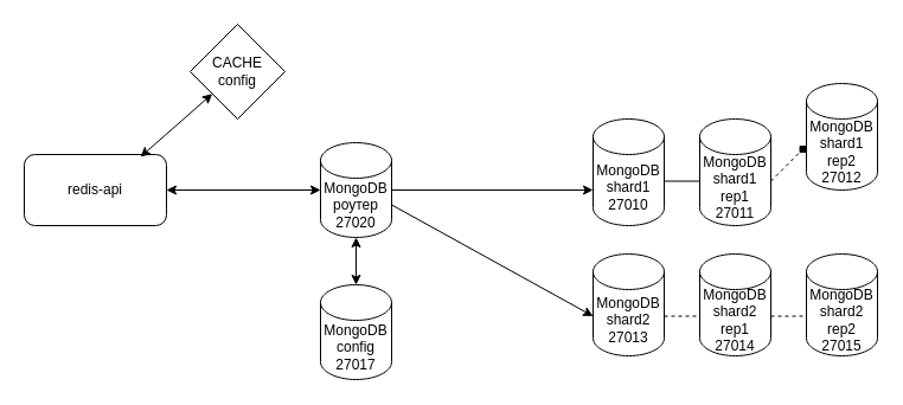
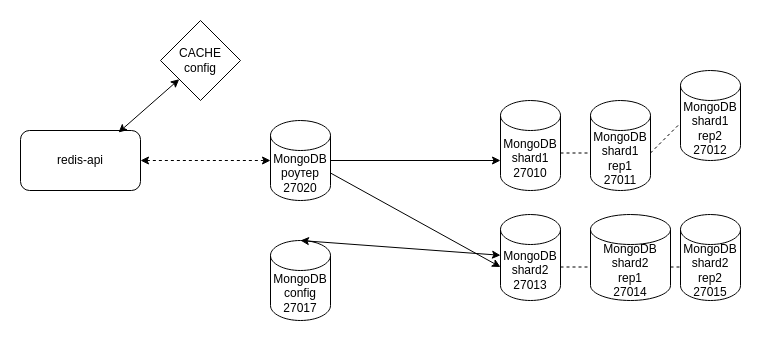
- <mxCell id="15" value="" style="endArrow=diamond;dashed=1;html=1;rounded=0;exitX=1;exitY=0;exitDx=0;exitDy=52.5;exitPerimeter=0;entryX=0;entryY=0;entryDx=0;entryDy=52.5;entryPerimeter=0;" edge="1" parent="1" source="10" target="11"><mxGeometry width="50" height="50" relative="1" as="geometry"><mxPoint x="580" y="183" as="sourcePoint" /><mxPoint x="610" y="183" as="targetPoint" /></mxGeometry></mxCell>
+ <mxCell id="15" value="" style="endArrow=none;dashed=1;html=1;rounded=0;exitX=1;exitY=0;exitDx=0;exitDy=52.5;exitPerimeter=0;entryX=0;entryY=0;entryDx=0;entryDy=52.5;entryPerimeter=0;" edge="1" parent="1" source="10" target="11"><mxGeometry width="50" height="50" relative="1" as="geometry"><mxPoint x="580" y="183" as="sourcePoint" /><mxPoint x="610" y="183" as="targetPoint" /></mxGeometry></mxCell>
- <mxCell id="14" value="" style="endArrow=none;dashed=0;html=1;rounded=0;exitX=1;exitY=0;exitDx=0;exitDy=52.5;exitPerimeter=0;entryX=0;entryY=0;entryDx=0;entryDy=52.5;entryPerimeter=0;" edge="1" parent="1" source="2" target="10"><mxGeometry width="50" height="50" relative="1" as="geometry"><mxPoint x="430" y="350" as="sourcePoint" /><mxPoint x="480" y="300" as="targetPoint" /></mxGeometry></mxCell>
+ <mxCell id="14" value="" style="endArrow=none;dashed=1;html=1;rounded=0;exitX=1;exitY=0;exitDx=0;exitDy=52.5;exitPerimeter=0;entryX=0;entryY=0;entryDx=0;entryDy=52.5;entryPerimeter=0;" edge="1" parent="1" source="2" target="10"><mxGeometry width="50" height="50" relative="1" as="geometry"><mxPoint x="430" y="350" as="sourcePoint" /><mxPoint x="480" y="300" as="targetPoint" /></mxGeometry></mxCell>
- <mxCell id="20" value="" style="endArrow=classic;startArrow=classic;html=1;rounded=0;entryX=0;entryY=0.5;entryDx=0;entryDy=0;entryPerimeter=0;exitX=1;exitY=0.5;exitDx=0;exitDy=0;" edge="1" parent="1" source="3" target="4"><mxGeometry width="50" height="50" relative="1" as="geometry"><mxPoint x="430" y="470" as="sourcePoint" /><mxPoint x="480" y="420" as="targetPoint" /></mxGeometry></mxCell>
+ <mxCell id="20" value="" style="endArrow=classic;startArrow=classic;html=1;rounded=0;entryX=0;entryY=0.5;entryDx=0;entryDy=0;entryPerimeter=0;exitX=1;exitY=0.5;exitDx=0;exitDy=0;dashed=1;" edge="1" parent="1" source="3" target="4"><mxGeometry width="50" height="50" relative="1" as="geometry"><mxPoint x="430" y="470" as="sourcePoint" /><mxPoint x="480" y="420" as="targetPoint" /></mxGeometry></mxCell>
- <mxCell id="9" value="" style="endArrow=classic;startArrow=classic;html=1;rounded=0;entryX=0.5;entryY=1;entryDx=0;entryDy=0;entryPerimeter=0;exitX=0.5;exitY=0;exitDx=0;exitDy=0;exitPerimeter=0;" edge="1" parent="1" source="5" target="4"><mxGeometry width="50" height="50" relative="1" as="geometry"><mxPoint x="750" y="470" as="sourcePoint" /><mxPoint x="800" y="420" as="targetPoint" /></mxGeometry></mxCell>
+ <mxCell id="9" value="" style="endArrow=classic;startArrow=classic;html=1;rounded=0;exitX=0.5;exitY=0;exitDx=0;exitDy=0;exitPerimeter=0;" edge="1" parent="1" source="5" target="6"><mxGeometry width="50" height="50" relative="1" as="geometry"><mxPoint x="750" y="470" as="sourcePoint" /><mxPoint x="800" y="420" as="targetPoint" /></mxGeometry></mxCell>
- <mxCell id="12" value="MongoDB&lt;div&gt;sha&lt;span style=&quot;background-color: initial;&quot;&gt;rd2&lt;/span&gt;&lt;/div&gt;&lt;div&gt;&lt;span style=&quot;background-color: initial;&quot;&gt;rep1&lt;/span&gt;&lt;/div&gt;&lt;div&gt;&lt;span style=&quot;background-color: initial;&quot;&gt;27014&lt;/span&gt;&lt;/div&gt;" style="shape=cylinder3;whiteSpace=wrap;html=1;boundedLbl=1;backgroundOutline=1;size=15;" vertex="1" parent="1"><mxGeometry x="590" y="214" width="60" height="86" as="geometry" /></mxCell>
+ <mxCell id="12" value="MongoDB&lt;div&gt;sha&lt;span style=&quot;background-color: initial;&quot;&gt;rd2&lt;/span&gt;&lt;/div&gt;&lt;div&gt;&lt;span style=&quot;background-color: initial;&quot;&gt;rep1&lt;/span&gt;&lt;/div&gt;&lt;div&gt;&lt;span style=&quot;background-color: initial;&quot;&gt;27014&lt;/span&gt;&lt;/div&gt;" style="shape=cylinder3;whiteSpace=wrap;html=1;boundedLbl=1;backgroundOutline=1;size=15;" vertex="1" parent="1"><mxGeometry x="590" y="214" width="80" height="86" as="geometry" /></mxCell>
